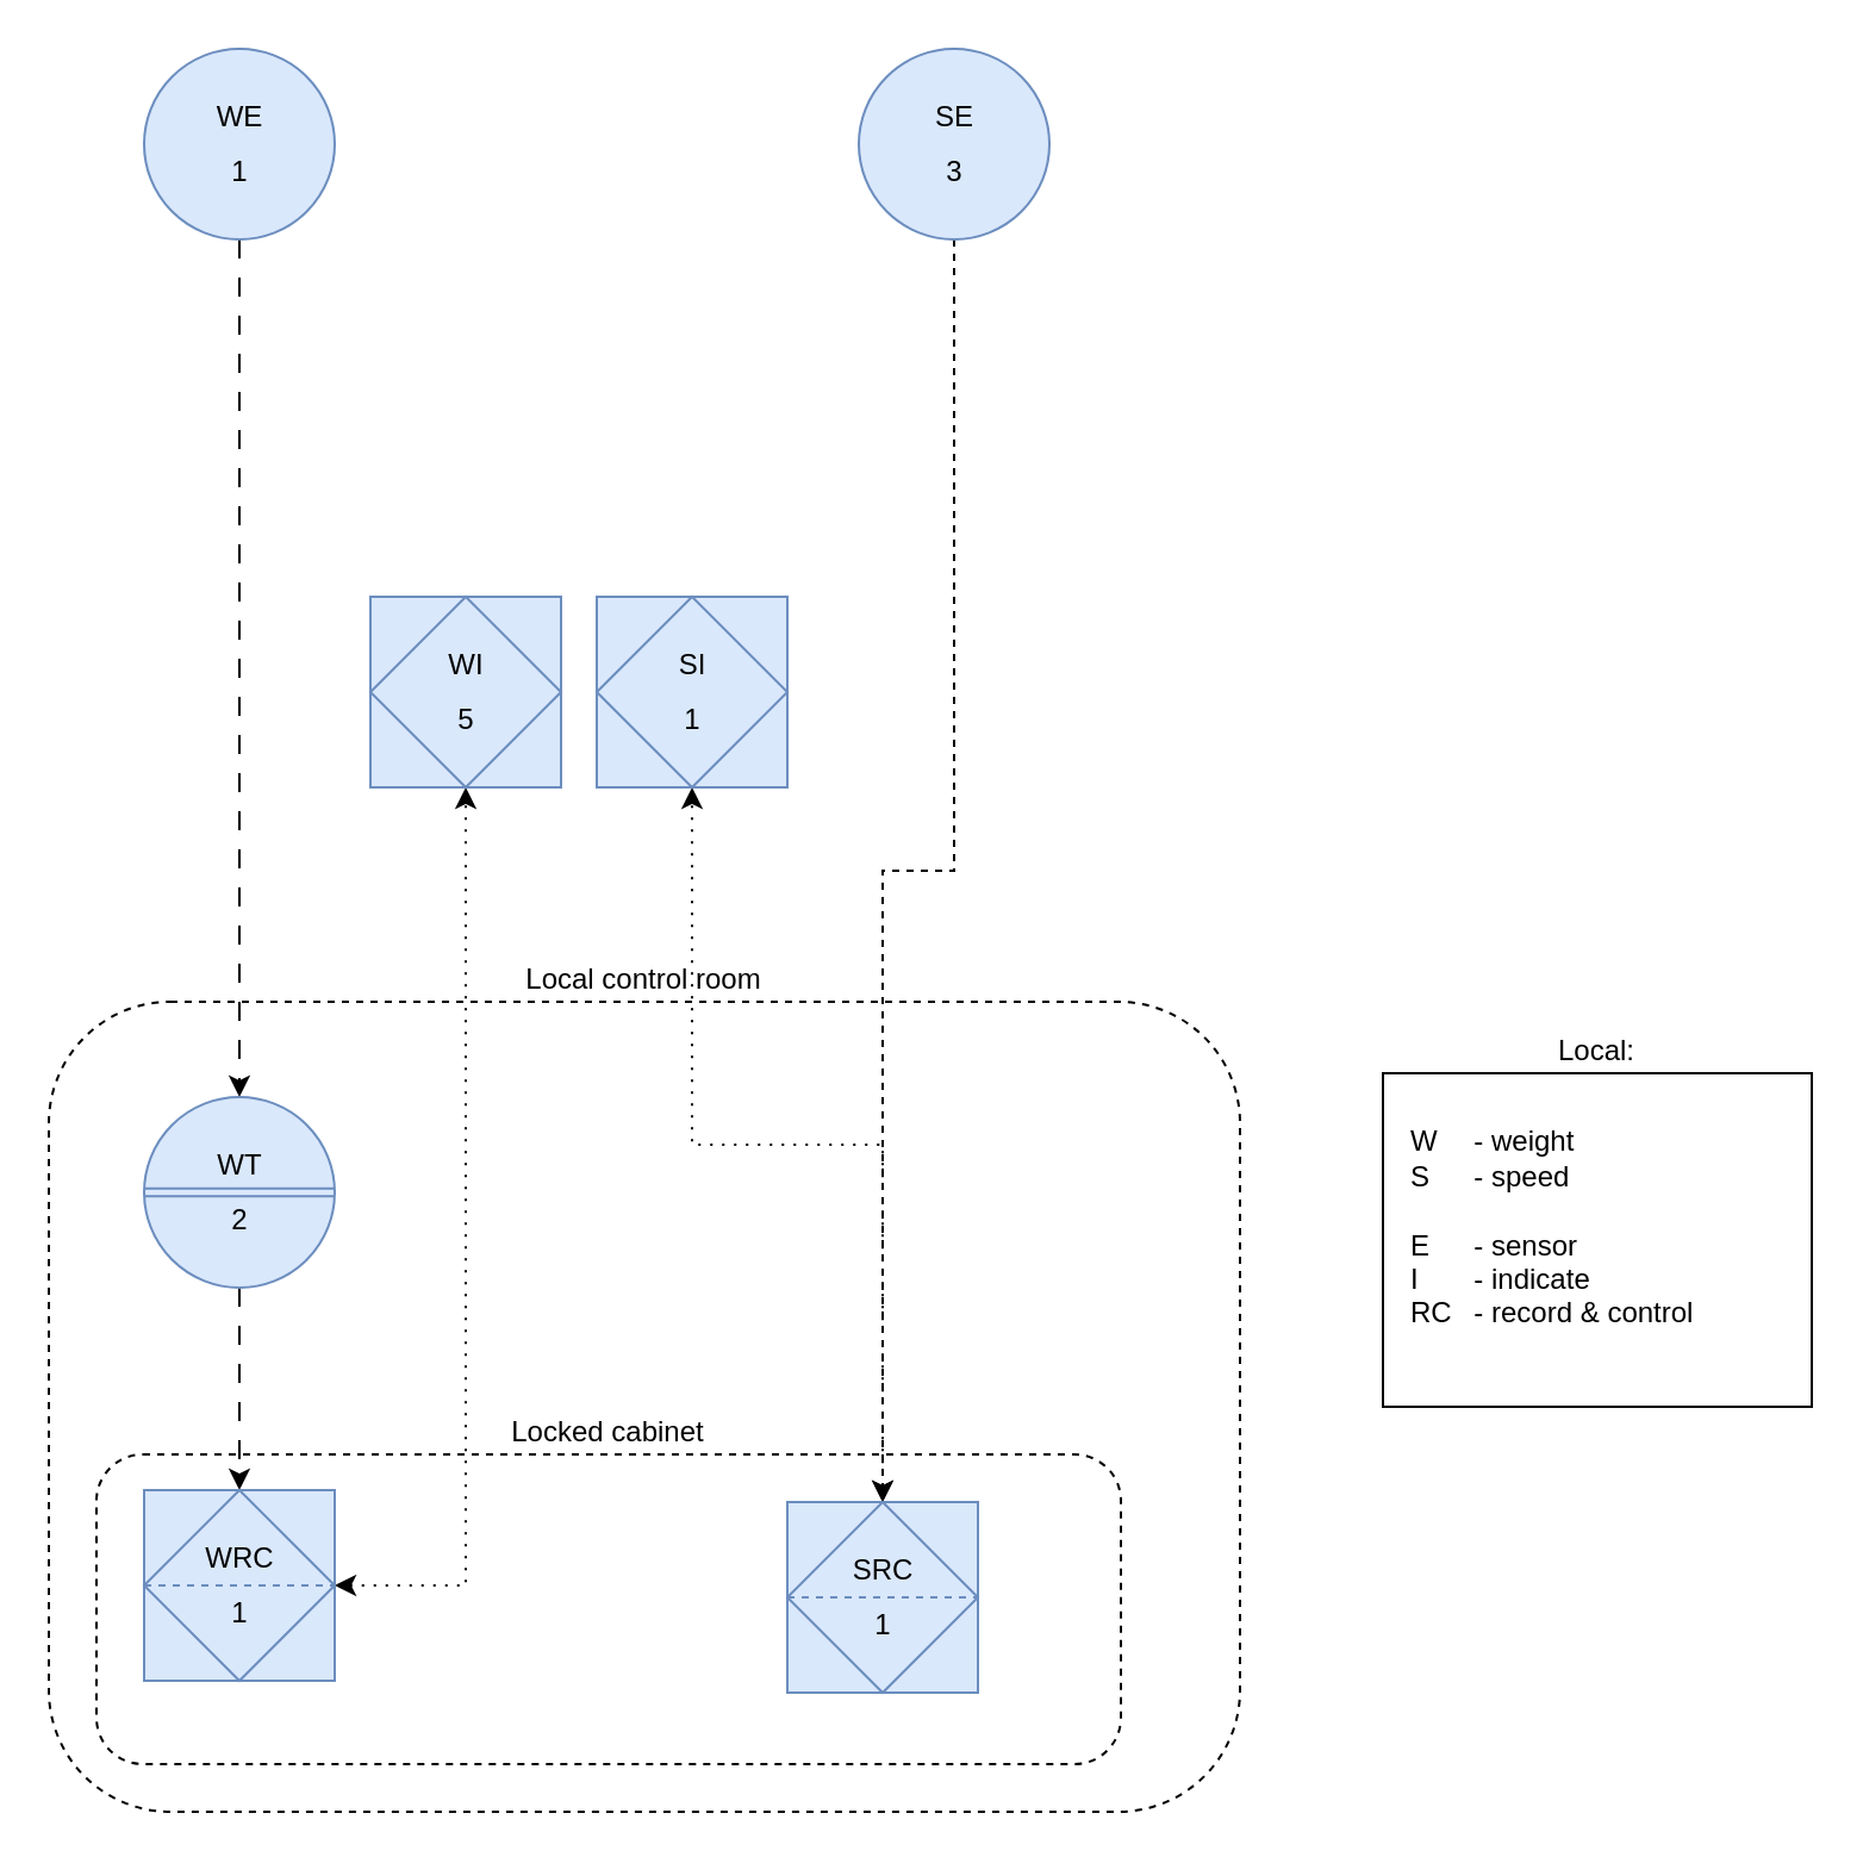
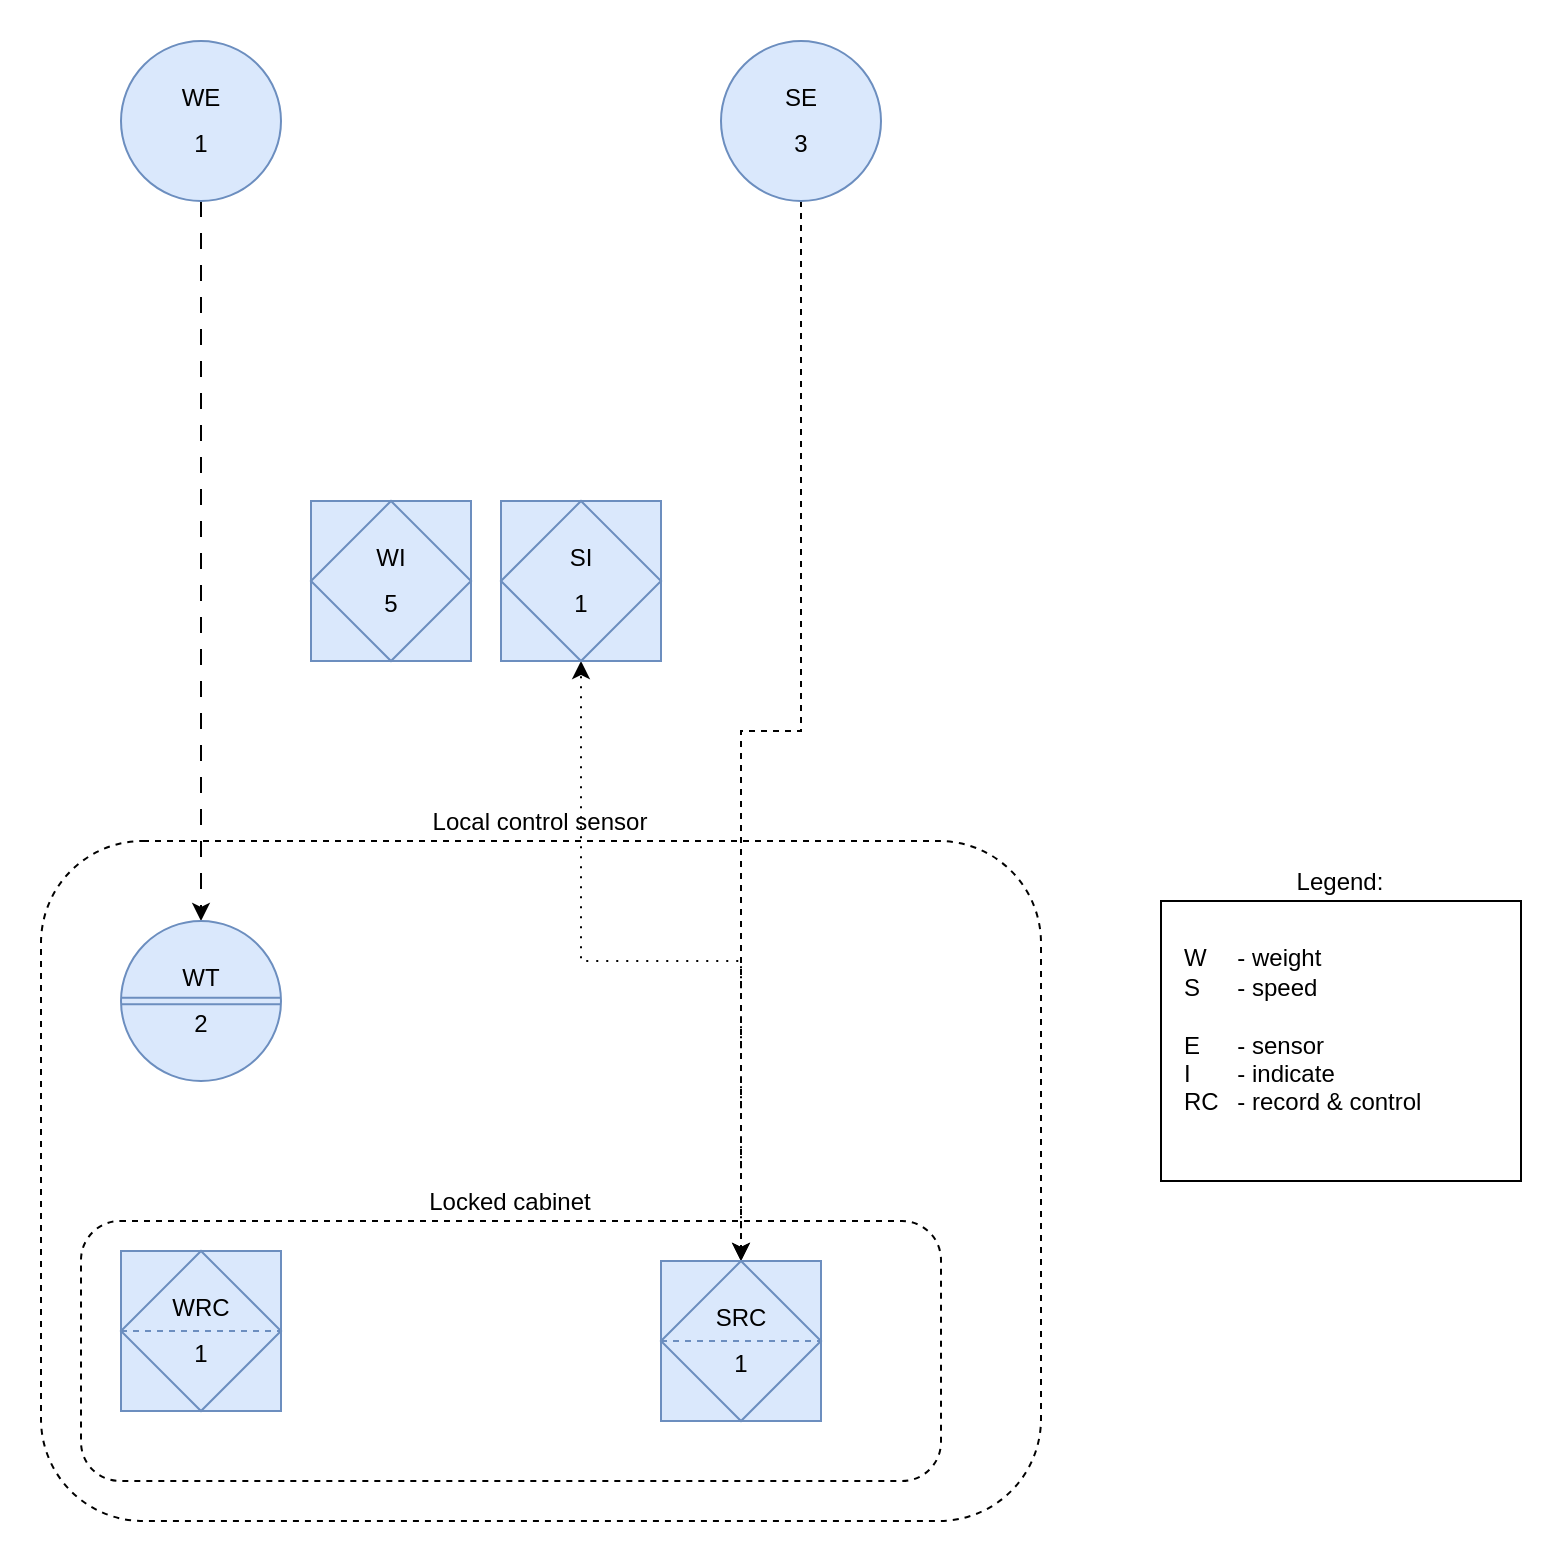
- <mxCell id="2" value="Local control room" style="rounded=1;whiteSpace=wrap;html=1;fillColor=none;dashed=1;labelPosition=center;verticalLabelPosition=top;align=center;verticalAlign=bottom;" parent="1" vertex="1"><mxGeometry x="20" y="420" width="500" height="340" as="geometry" /></mxCell>
+ <mxCell id="2" value="Local control sensor" style="rounded=1;whiteSpace=wrap;html=1;fillColor=none;dashed=1;labelPosition=center;verticalLabelPosition=top;align=center;verticalAlign=bottom;" parent="1" vertex="1"><mxGeometry x="20" y="420" width="500" height="340" as="geometry" /></mxCell>
- <mxCell id="16" value="Local:" style="rounded=0;whiteSpace=wrap;html=1;fillColor=none;labelPosition=center;verticalLabelPosition=top;align=center;verticalAlign=bottom;" parent="1" vertex="1"><mxGeometry x="580" y="450" width="180" height="140" as="geometry" /></mxCell>
+ <mxCell id="16" value="Legend:" style="rounded=0;whiteSpace=wrap;html=1;fillColor=none;labelPosition=center;verticalLabelPosition=top;align=center;verticalAlign=bottom;" parent="1" vertex="1"><mxGeometry x="580" y="450" width="180" height="140" as="geometry" /></mxCell>
- <mxCell id="10" style="edgeStyle=orthogonalEdgeStyle;rounded=0;orthogonalLoop=1;jettySize=auto;html=1;entryX=0.5;entryY=1;entryDx=0;entryDy=0;dashed=1;dashPattern=1 4;startArrow=classic;startFill=1;" parent="1" source="11" target="14" edge="1"><mxGeometry relative="1" as="geometry" /></mxCell>
- <mxCell id="6" style="edgeStyle=orthogonalEdgeStyle;rounded=0;orthogonalLoop=1;jettySize=auto;html=1;dashed=1;dashPattern=8 8;" parent="1" source="7" target="11" edge="1"><mxGeometry relative="1" as="geometry" /></mxCell>
